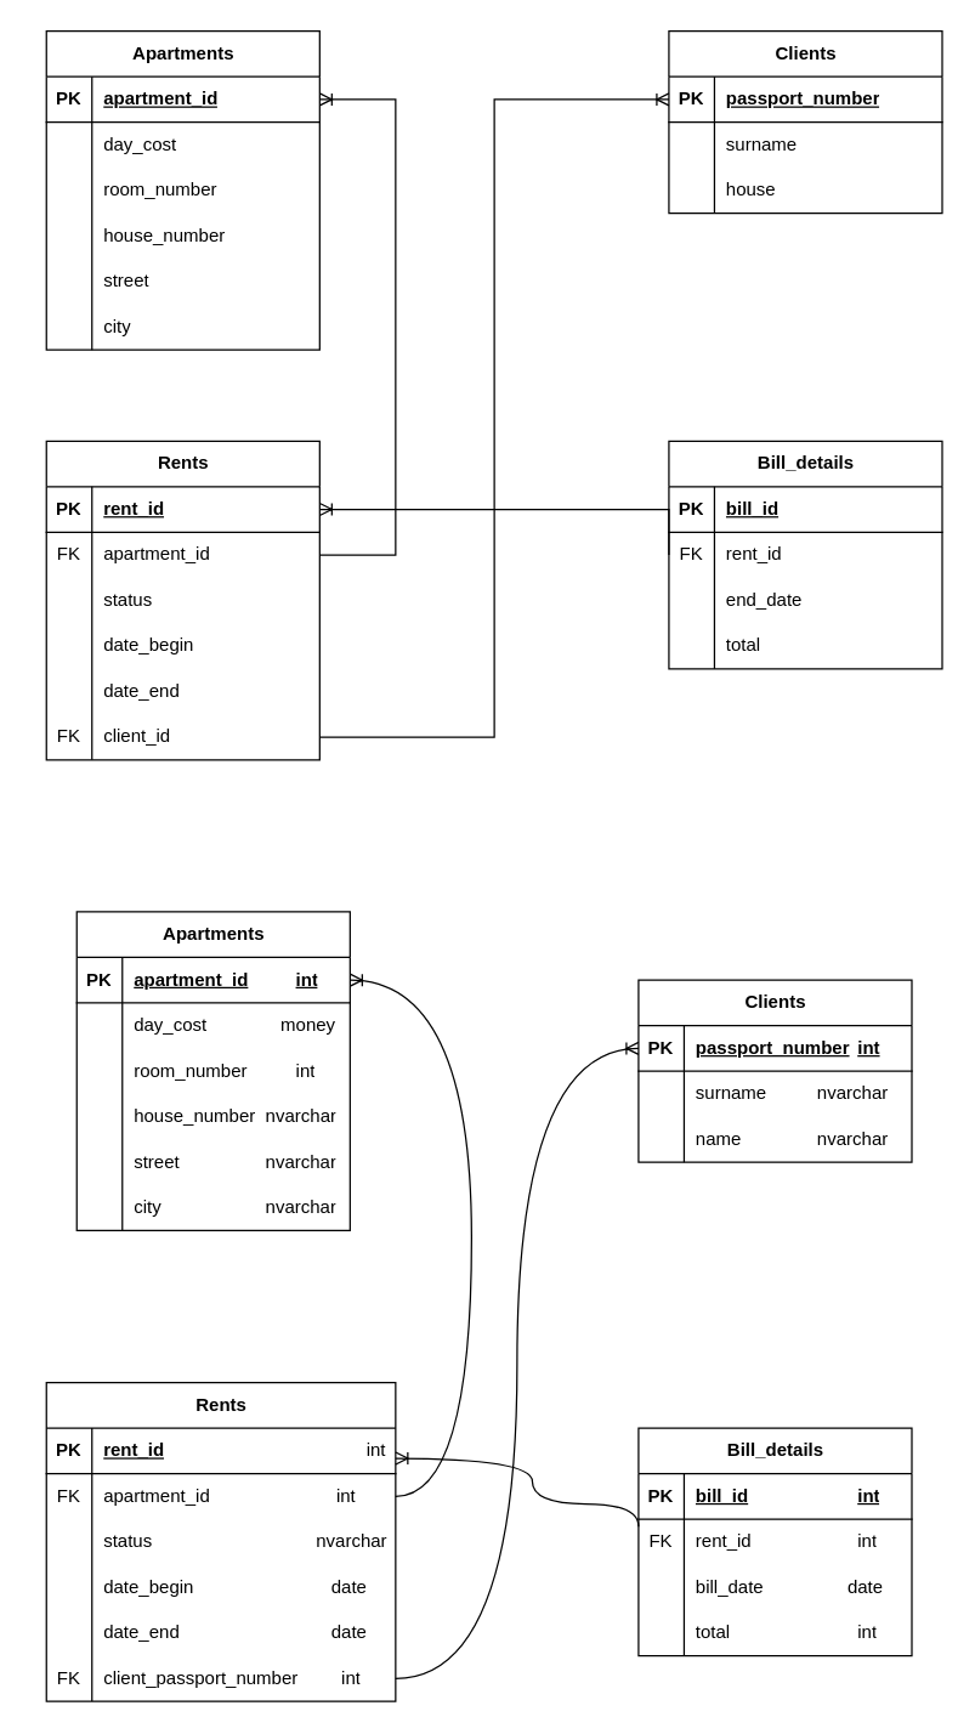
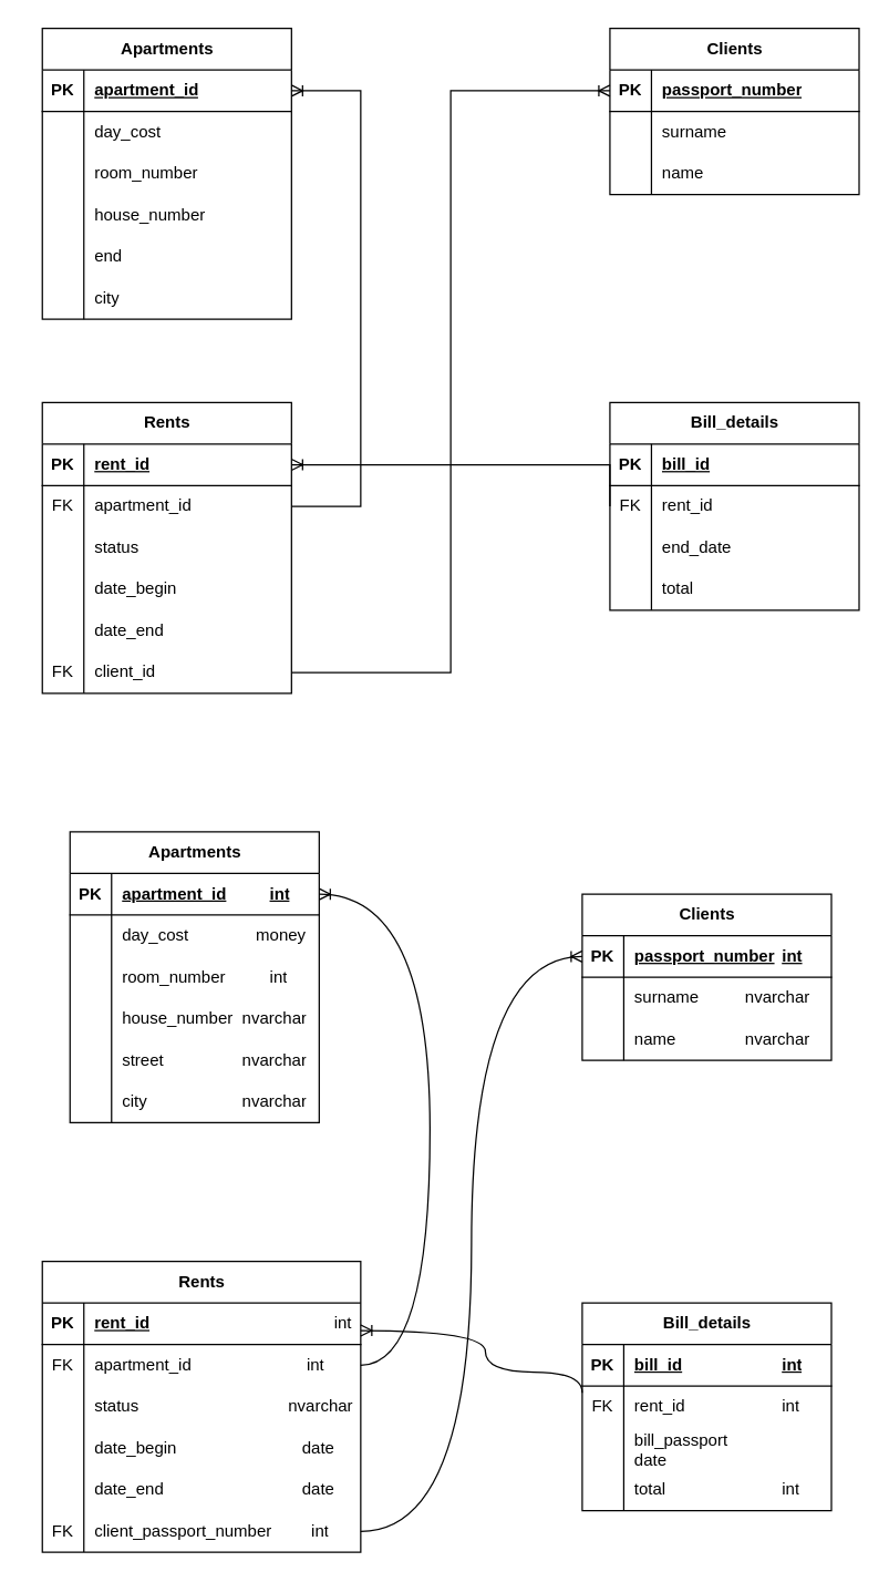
- <mxCell id="34" value="house" style="shape=partialRectangle;connectable=0;fillColor=none;top=0;left=0;bottom=0;right=0;align=left;spacingLeft=6;overflow=hidden;whiteSpace=wrap;html=1;" vertex="1" parent="32"><mxGeometry x="30" width="150" height="30" as="geometry"><mxRectangle width="150" height="30" as="alternateBounds" /></mxGeometry></mxCell>
+ <mxCell id="34" value="name" style="shape=partialRectangle;connectable=0;fillColor=none;top=0;left=0;bottom=0;right=0;align=left;spacingLeft=6;overflow=hidden;whiteSpace=wrap;html=1;" vertex="1" parent="32"><mxGeometry x="30" width="150" height="30" as="geometry"><mxRectangle width="150" height="30" as="alternateBounds" /></mxGeometry></mxCell>
- <mxCell id="17" value="street" style="shape=partialRectangle;connectable=0;fillColor=none;top=0;left=0;bottom=0;right=0;align=left;spacingLeft=6;overflow=hidden;whiteSpace=wrap;html=1;" vertex="1" parent="15"><mxGeometry x="30" width="150" height="30" as="geometry"><mxRectangle width="150" height="30" as="alternateBounds" /></mxGeometry></mxCell>
+ <mxCell id="17" value="end" style="shape=partialRectangle;connectable=0;fillColor=none;top=0;left=0;bottom=0;right=0;align=left;spacingLeft=6;overflow=hidden;whiteSpace=wrap;html=1;" vertex="1" parent="15"><mxGeometry x="30" width="150" height="30" as="geometry"><mxRectangle width="150" height="30" as="alternateBounds" /></mxGeometry></mxCell>
- <mxCell id="130" value="bill_date&lt;span style=&quot;white-space: pre;&quot;&gt;&#09;&lt;/span&gt;&lt;span style=&quot;white-space: pre;&quot;&gt;&#09;&lt;/span&gt;&amp;nbsp; &amp;nbsp; &amp;nbsp; date" style="shape=partialRectangle;connectable=0;fillColor=none;top=0;left=0;bottom=0;right=0;align=left;spacingLeft=6;overflow=hidden;whiteSpace=wrap;html=1;" vertex="1" parent="128"><mxGeometry x="30" width="150" height="30" as="geometry"><mxRectangle width="150" height="30" as="alternateBounds" /></mxGeometry></mxCell>
+ <mxCell id="130" value="bill_passport&lt;span style=&quot;white-space: pre;&quot;&gt;&#09;&lt;/span&gt;&lt;span style=&quot;white-space: pre;&quot;&gt;&#09;&lt;/span&gt;&amp;nbsp; &amp;nbsp; &amp;nbsp; date" style="shape=partialRectangle;connectable=0;fillColor=none;top=0;left=0;bottom=0;right=0;align=left;spacingLeft=6;overflow=hidden;whiteSpace=wrap;html=1;" vertex="1" parent="128"><mxGeometry x="30" width="150" height="30" as="geometry"><mxRectangle width="150" height="30" as="alternateBounds" /></mxGeometry></mxCell>
